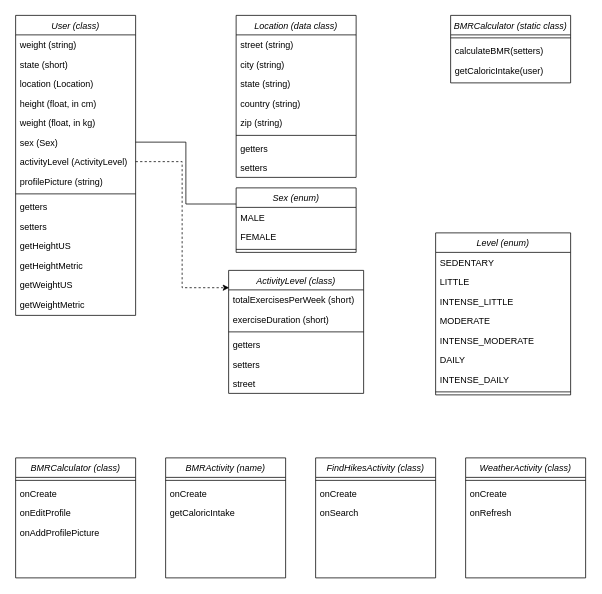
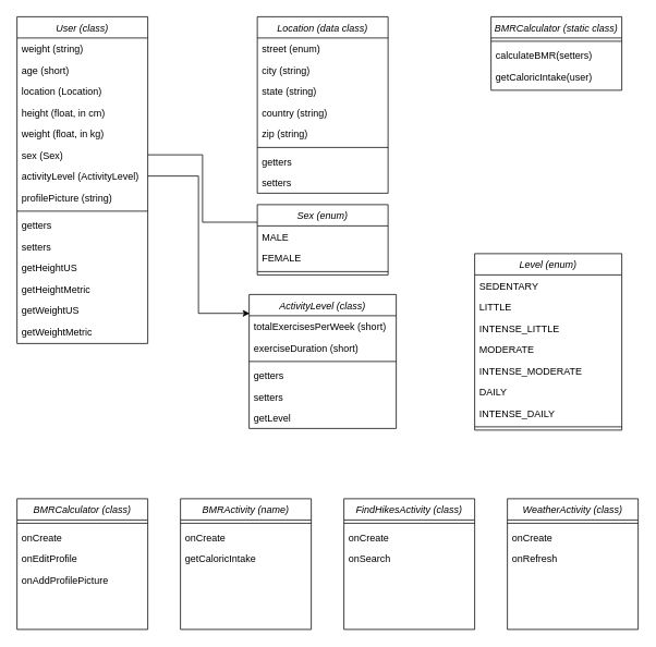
- <mxCell id="24" value="street (string)" style="text;align=left;verticalAlign=top;spacingLeft=4;spacingRight=4;overflow=hidden;rotatable=0;points=[[0,0.5],[1,0.5]];portConstraint=eastwest;" parent="23" vertex="1"><mxGeometry y="26" width="160" height="26" as="geometry" /></mxCell>
+ <mxCell id="24" value="street (enum)" style="text;align=left;verticalAlign=top;spacingLeft=4;spacingRight=4;overflow=hidden;rotatable=0;points=[[0,0.5],[1,0.5]];portConstraint=eastwest;" parent="23" vertex="1"><mxGeometry y="26" width="160" height="26" as="geometry" /></mxCell>
- <mxCell id="4" value="state (short)" style="text;align=left;verticalAlign=top;spacingLeft=4;spacingRight=4;overflow=hidden;rotatable=0;points=[[0,0.5],[1,0.5]];portConstraint=eastwest;rounded=0;shadow=0;html=0;" parent="2" vertex="1"><mxGeometry y="52" width="160" height="26" as="geometry" /></mxCell>
+ <mxCell id="4" value="age (short)" style="text;align=left;verticalAlign=top;spacingLeft=4;spacingRight=4;overflow=hidden;rotatable=0;points=[[0,0.5],[1,0.5]];portConstraint=eastwest;rounded=0;shadow=0;html=0;" parent="2" vertex="1"><mxGeometry y="52" width="160" height="26" as="geometry" /></mxCell>
- <mxCell id="43" style="edgeStyle=orthogonalEdgeStyle;rounded=0;orthogonalLoop=1;jettySize=auto;html=1;exitX=1;exitY=0.5;exitDx=0;exitDy=0;entryX=0.004;entryY=0.141;entryDx=0;entryDy=0;entryPerimeter=0;dashed=1;" parent="1" source="9" target="36" edge="1"><mxGeometry relative="1" as="geometry" /></mxCell>
+ <mxCell id="43" style="edgeStyle=orthogonalEdgeStyle;rounded=0;orthogonalLoop=1;jettySize=auto;html=1;exitX=1;exitY=0.5;exitDx=0;exitDy=0;entryX=0.004;entryY=0.141;entryDx=0;entryDy=0;entryPerimeter=0;" parent="1" source="9" target="36" edge="1"><mxGeometry relative="1" as="geometry" /></mxCell>
- <mxCell id="42" value="street" style="text;align=left;verticalAlign=top;spacingLeft=4;spacingRight=4;overflow=hidden;rotatable=0;points=[[0,0.5],[1,0.5]];portConstraint=eastwest;rounded=0;shadow=0;html=0;" vertex="1" parent="36"><mxGeometry y="138" width="180" height="26" as="geometry" /></mxCell>
+ <mxCell id="42" value="getLevel" style="text;align=left;verticalAlign=top;spacingLeft=4;spacingRight=4;overflow=hidden;rotatable=0;points=[[0,0.5],[1,0.5]];portConstraint=eastwest;rounded=0;shadow=0;html=0;" vertex="1" parent="36"><mxGeometry y="138" width="180" height="26" as="geometry" /></mxCell>
